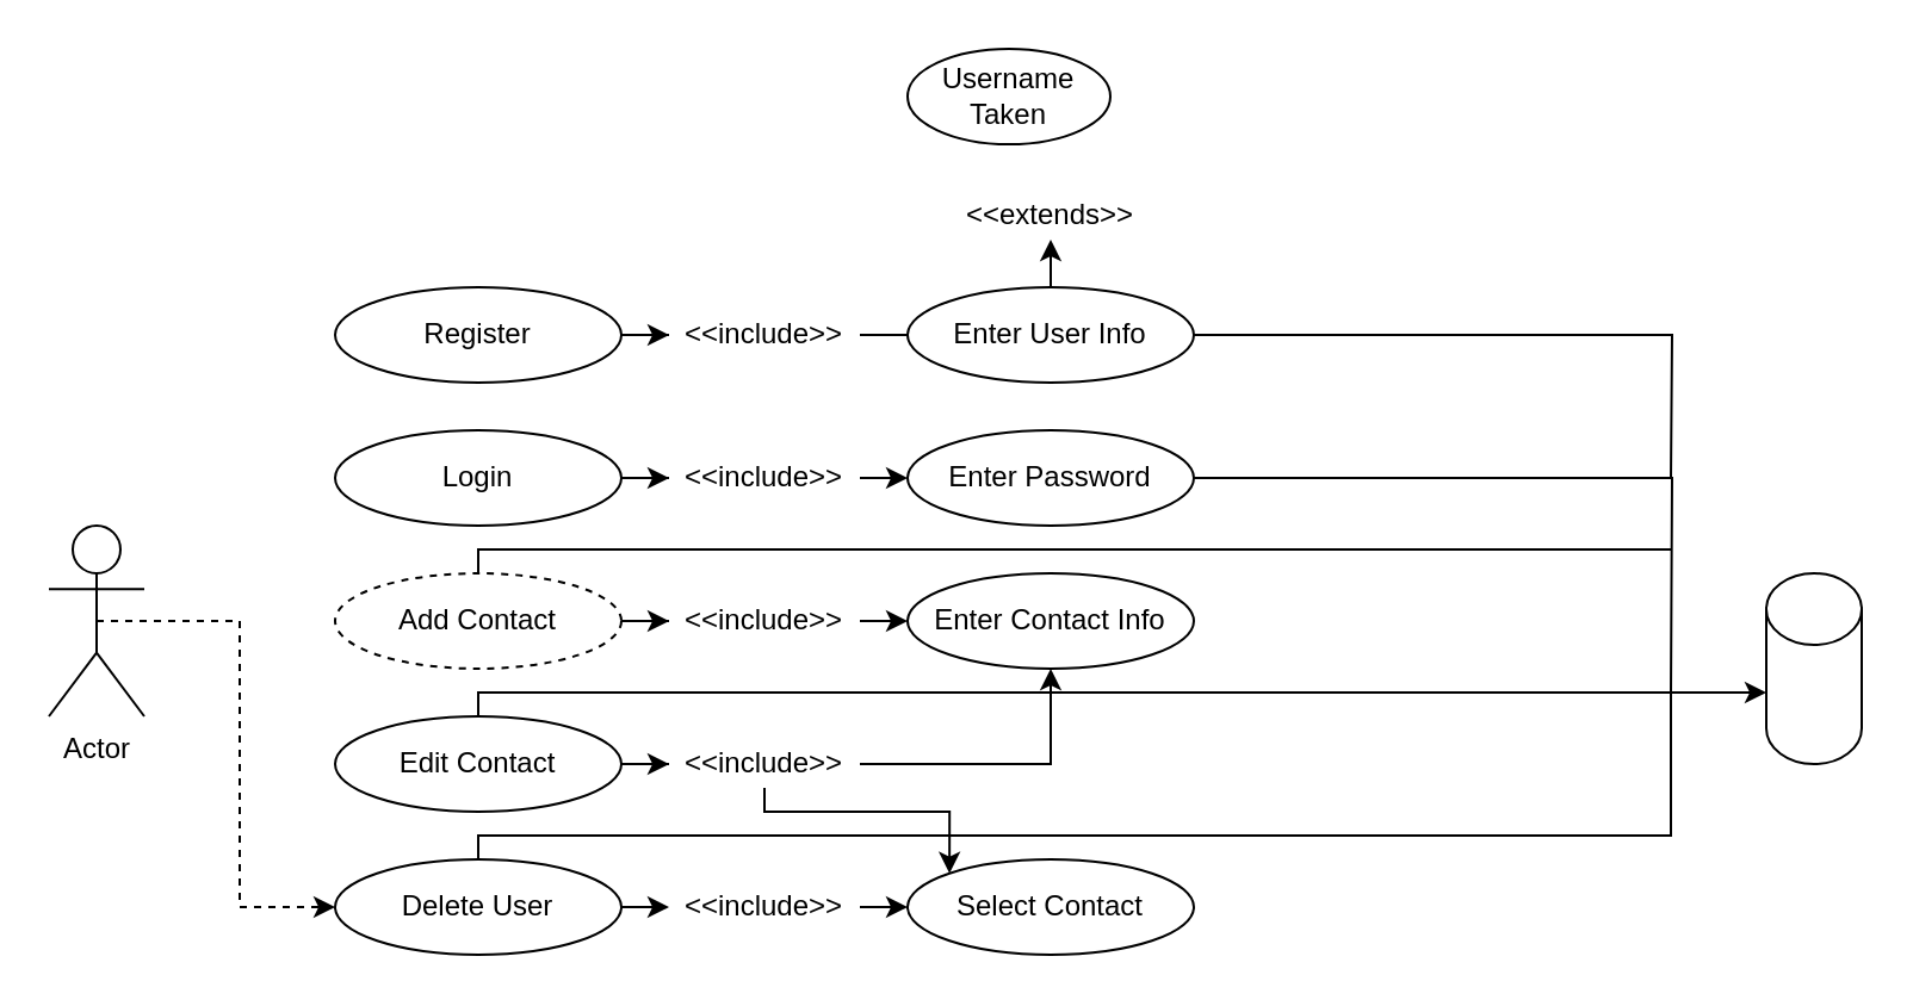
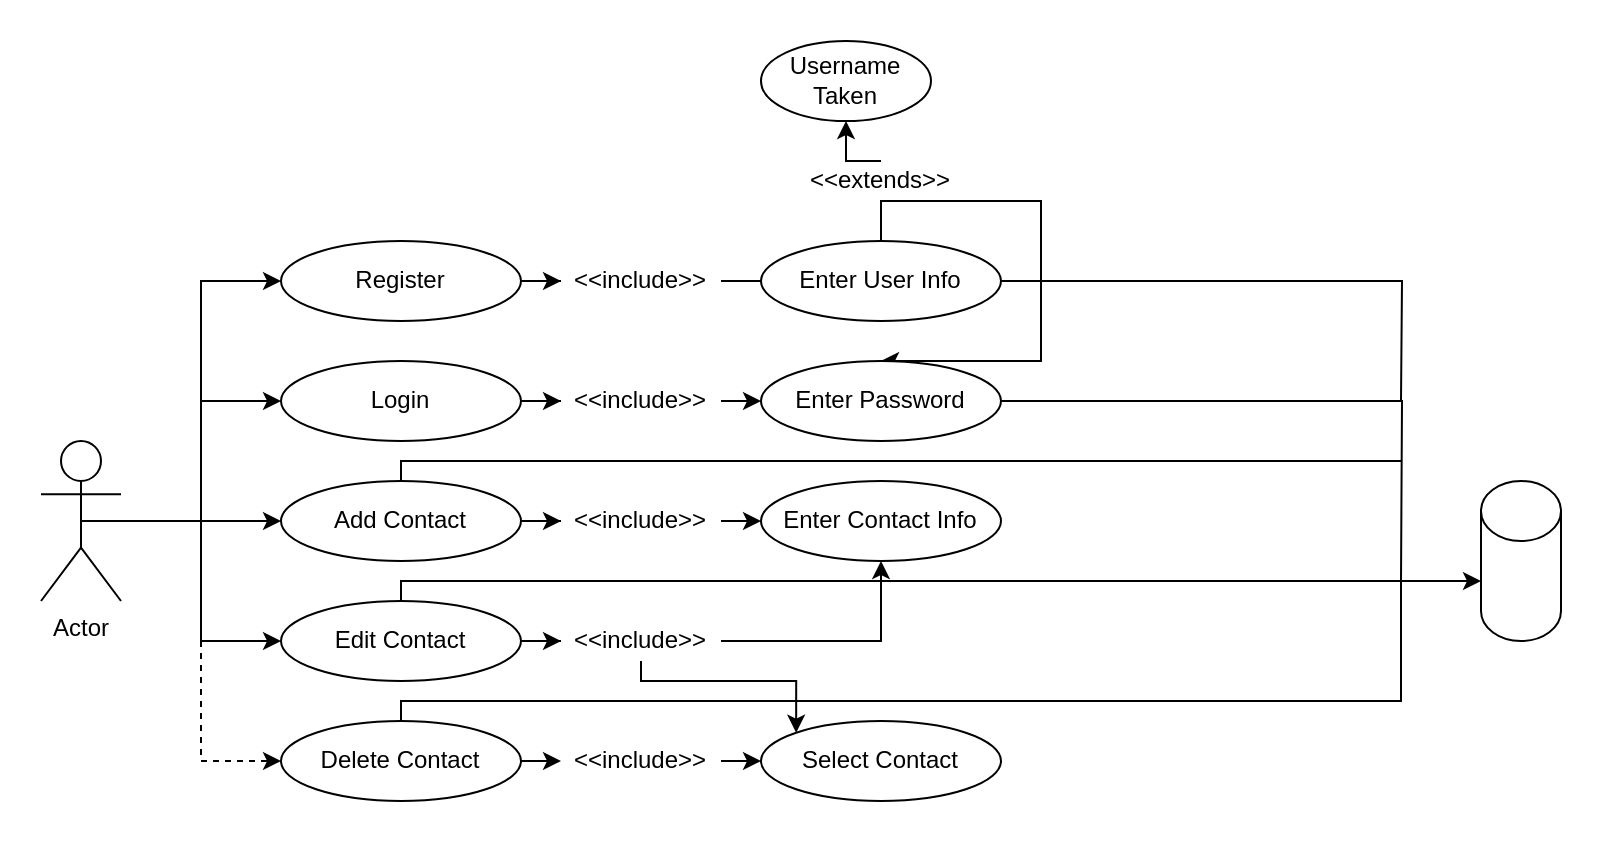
+ <mxCell id="17" style="edgeStyle=orthogonalEdgeStyle;rounded=0;orthogonalLoop=1;jettySize=auto;html=1;exitX=0.5;exitY=0;exitDx=0;exitDy=0;entryX=0.5;entryY=1;entryDx=0;entryDy=0;endArrow=classic;endFill=1;" edge="1" parent="1" source="18" target="14"><mxGeometry relative="1" as="geometry" /></mxCell>
- <mxCell id="15" style="edgeStyle=orthogonalEdgeStyle;rounded=0;orthogonalLoop=1;jettySize=auto;html=1;exitX=0.5;exitY=0;exitDx=0;exitDy=0;entryX=0.5;entryY=1;entryDx=0;entryDy=0;endArrow=classic;endFill=1;" edge="1" parent="1" source="16" target="18"><mxGeometry relative="1" as="geometry" /></mxCell>
+ <mxCell id="15" style="edgeStyle=orthogonalEdgeStyle;rounded=0;orthogonalLoop=1;jettySize=auto;html=1;exitX=0.5;exitY=0;exitDx=0;exitDy=0;endArrow=classic;endFill=1;" edge="1" parent="1" source="16" target="23"><mxGeometry relative="1" as="geometry" /></mxCell>
+ <mxCell id="2" style="edgeStyle=orthogonalEdgeStyle;rounded=0;orthogonalLoop=1;jettySize=auto;html=1;exitX=0.5;exitY=0.5;exitDx=0;exitDy=0;exitPerimeter=0;" edge="1" parent="1" source="7" target="12"><mxGeometry relative="1" as="geometry"><Array as="points"><mxPoint x="100" y="260" /><mxPoint x="100" y="140" /></Array></mxGeometry></mxCell>
+ <mxCell id="3" style="edgeStyle=orthogonalEdgeStyle;rounded=0;orthogonalLoop=1;jettySize=auto;html=1;exitX=0.5;exitY=0.5;exitDx=0;exitDy=0;exitPerimeter=0;" edge="1" parent="1" source="7" target="10"><mxGeometry relative="1" as="geometry"><Array as="points"><mxPoint x="100" y="260" /><mxPoint x="100" y="200" /></Array></mxGeometry></mxCell>
+ <mxCell id="4" style="edgeStyle=orthogonalEdgeStyle;rounded=0;orthogonalLoop=1;jettySize=auto;html=1;exitX=0.5;exitY=0.5;exitDx=0;exitDy=0;exitPerimeter=0;entryX=0;entryY=0.5;entryDx=0;entryDy=0;" edge="1" parent="1" source="7" target="28"><mxGeometry relative="1" as="geometry" /></mxCell>
- <mxCell id="28" value="Add Contact" style="ellipse;whiteSpace=wrap;html=1;dashed=1;" vertex="1" parent="1"><mxGeometry x="140" y="240" width="120" height="40" as="geometry" /></mxCell>
+ <mxCell id="28" value="Add Contact" style="ellipse;whiteSpace=wrap;html=1;" vertex="1" parent="1"><mxGeometry x="140" y="240" width="120" height="40" as="geometry" /></mxCell>
+ <mxCell id="5" style="edgeStyle=orthogonalEdgeStyle;rounded=0;orthogonalLoop=1;jettySize=auto;html=1;exitX=0.5;exitY=0.5;exitDx=0;exitDy=0;exitPerimeter=0;entryX=0;entryY=0.5;entryDx=0;entryDy=0;" edge="1" parent="1" source="7" target="34"><mxGeometry relative="1" as="geometry" /></mxCell>
- <mxCell id="40" value="Delete User" style="ellipse;whiteSpace=wrap;html=1;" vertex="1" parent="1"><mxGeometry x="140" y="360" width="120" height="40" as="geometry" /></mxCell>
+ <mxCell id="40" value="Delete Contact" style="ellipse;whiteSpace=wrap;html=1;" vertex="1" parent="1"><mxGeometry x="140" y="360" width="120" height="40" as="geometry" /></mxCell>
